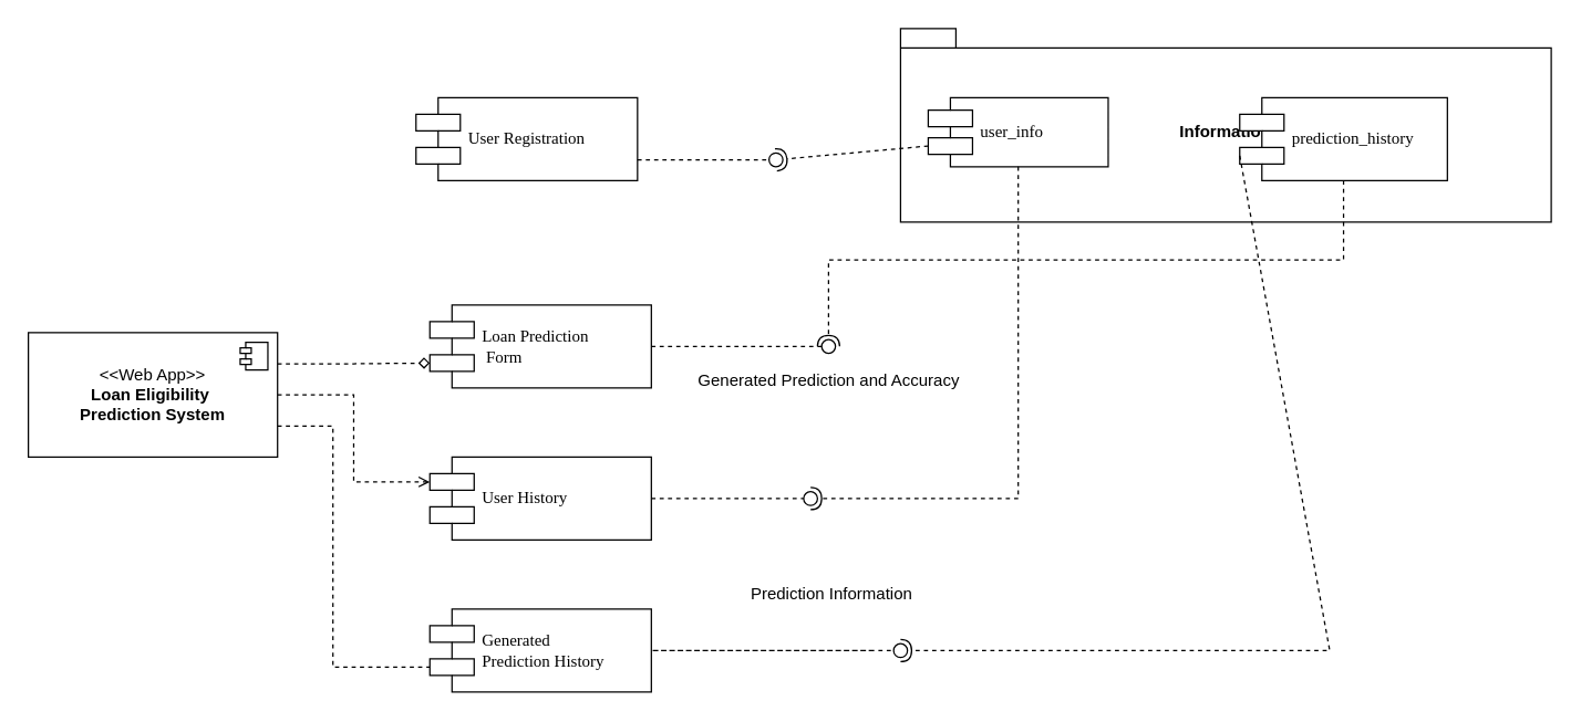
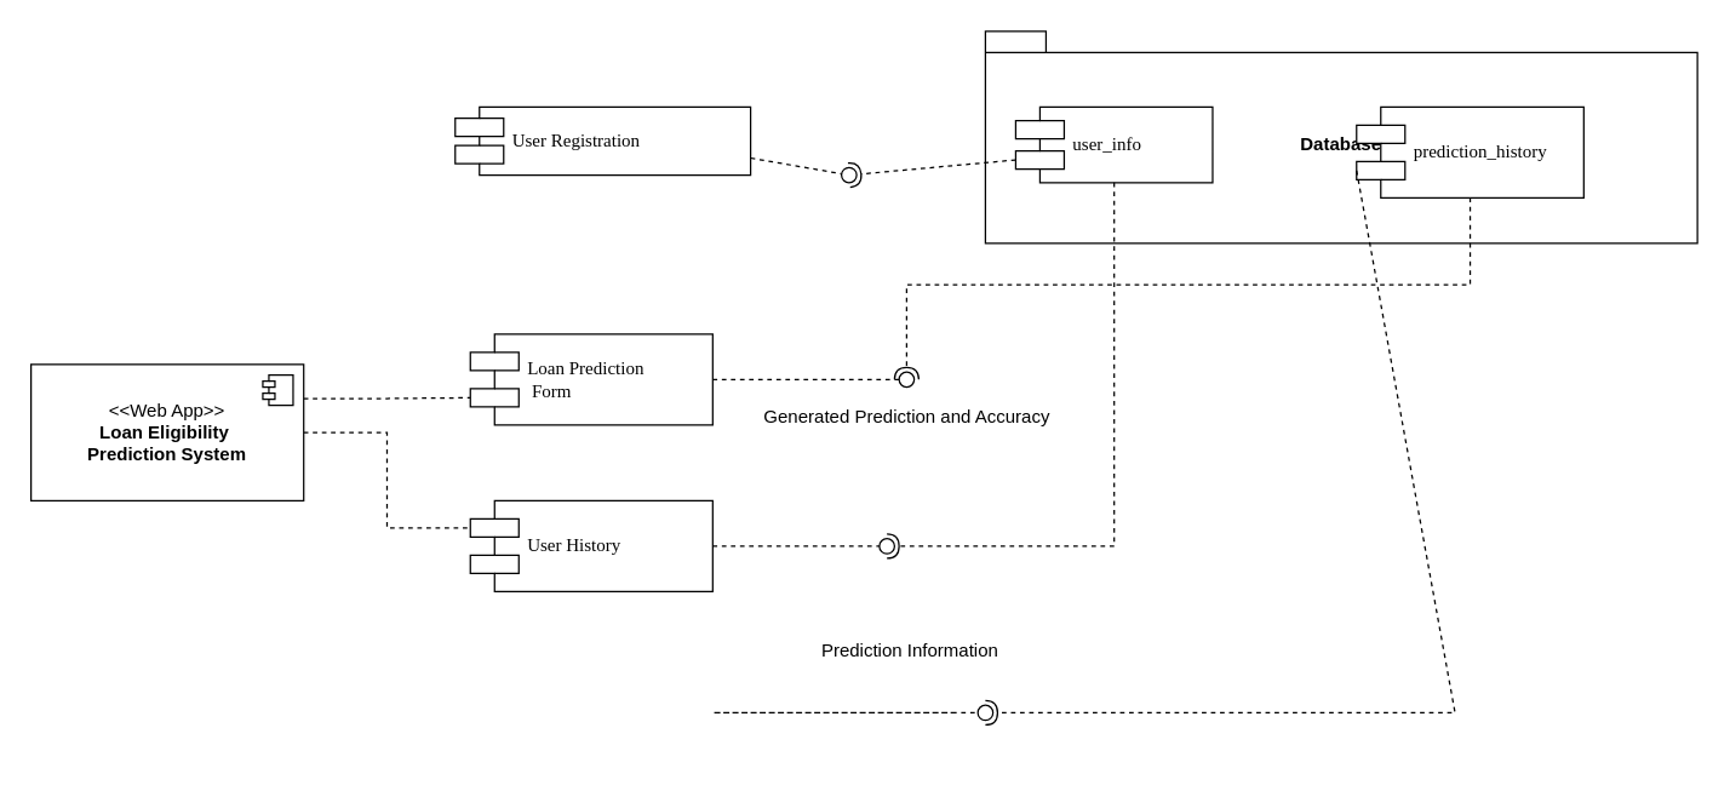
- <mxCell id="11" value="Information" style="shape=folder;fontStyle=1;spacingTop=10;tabWidth=40;tabHeight=14;tabPosition=left;html=1;whiteSpace=wrap;" parent="1" vertex="1"><mxGeometry x="650" y="20" width="470" height="140" as="geometry" /></mxCell>
+ <mxCell id="11" value="Database" style="shape=folder;fontStyle=1;spacingTop=10;tabWidth=40;tabHeight=14;tabPosition=left;html=1;whiteSpace=wrap;" parent="1" vertex="1"><mxGeometry x="650" y="20" width="470" height="140" as="geometry" /></mxCell>
- <mxCell id="7" value="User Registration" style="shape=component;align=left;spacingLeft=36;rounded=0;shadow=0;comic=0;labelBackgroundColor=none;strokeWidth=1;fontFamily=Verdana;fontSize=12;html=1;" parent="1" vertex="1"><mxGeometry x="300" y="70" width="160" height="60" as="geometry" /></mxCell>
+ <mxCell id="7" value="User Registration" style="shape=component;align=left;spacingLeft=36;rounded=0;shadow=0;comic=0;labelBackgroundColor=none;strokeWidth=1;fontFamily=Verdana;fontSize=12;html=1;" parent="1" vertex="1"><mxGeometry x="300" y="70" width="195" height="45" as="geometry" /></mxCell>
- <mxCell id="2" style="edgeStyle=orthogonalEdgeStyle;rounded=0;orthogonalLoop=1;jettySize=auto;html=1;exitX=1;exitY=0.25;exitDx=0;exitDy=0;entryX=0;entryY=0.7;entryDx=0;entryDy=0;endArrow=diamond;endFill=0;dashed=1;" parent="1" source="5" target="8" edge="1"><mxGeometry relative="1" as="geometry" /></mxCell>
+ <mxCell id="2" style="edgeStyle=orthogonalEdgeStyle;rounded=0;orthogonalLoop=1;jettySize=auto;html=1;exitX=1;exitY=0.25;exitDx=0;exitDy=0;entryX=0;entryY=0.7;entryDx=0;entryDy=0;endArrow=none;endFill=0;dashed=1;" parent="1" source="5" target="8" edge="1"><mxGeometry relative="1" as="geometry" /></mxCell>
- <mxCell id="3" style="edgeStyle=orthogonalEdgeStyle;rounded=0;orthogonalLoop=1;jettySize=auto;html=1;exitX=1;exitY=0.5;exitDx=0;exitDy=0;entryX=0;entryY=0.3;entryDx=0;entryDy=0;dashed=1;endArrow=open;endFill=0;" parent="1" source="5" target="9" edge="1"><mxGeometry relative="1" as="geometry" /></mxCell>
+ <mxCell id="3" style="edgeStyle=orthogonalEdgeStyle;rounded=0;orthogonalLoop=1;jettySize=auto;html=1;exitX=1;exitY=0.5;exitDx=0;exitDy=0;entryX=0;entryY=0.3;entryDx=0;entryDy=0;dashed=1;endArrow=none;endFill=0;" parent="1" source="5" target="9" edge="1"><mxGeometry relative="1" as="geometry" /></mxCell>
- <mxCell id="4" style="edgeStyle=orthogonalEdgeStyle;rounded=0;orthogonalLoop=1;jettySize=auto;html=1;exitX=1;exitY=0.75;exitDx=0;exitDy=0;entryX=0;entryY=0.7;entryDx=0;entryDy=0;endArrow=none;endFill=0;dashed=1;" parent="1" source="5" target="10" edge="1"><mxGeometry relative="1" as="geometry"><Array as="points"><mxPoint x="240" y="308" /><mxPoint x="240" y="482" /></Array></mxGeometry></mxCell>
- <mxCell id="10" value="Generated&amp;nbsp;&lt;div&gt;Prediction History&lt;/div&gt;" style="shape=component;align=left;spacingLeft=36;rounded=0;shadow=0;comic=0;labelBackgroundColor=none;strokeWidth=1;fontFamily=Verdana;fontSize=12;html=1;" parent="1" vertex="1"><mxGeometry x="310" y="440" width="160" height="60" as="geometry" /></mxCell>
